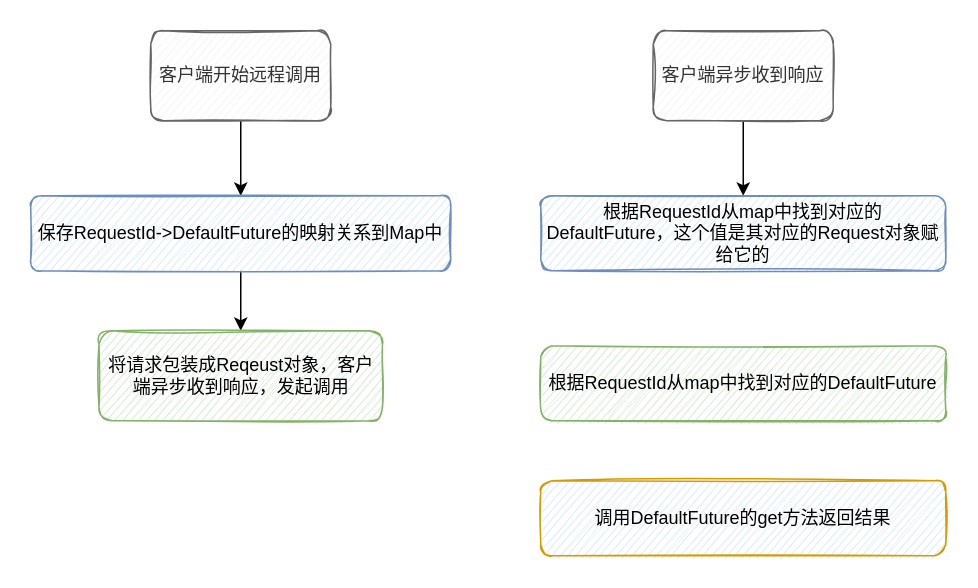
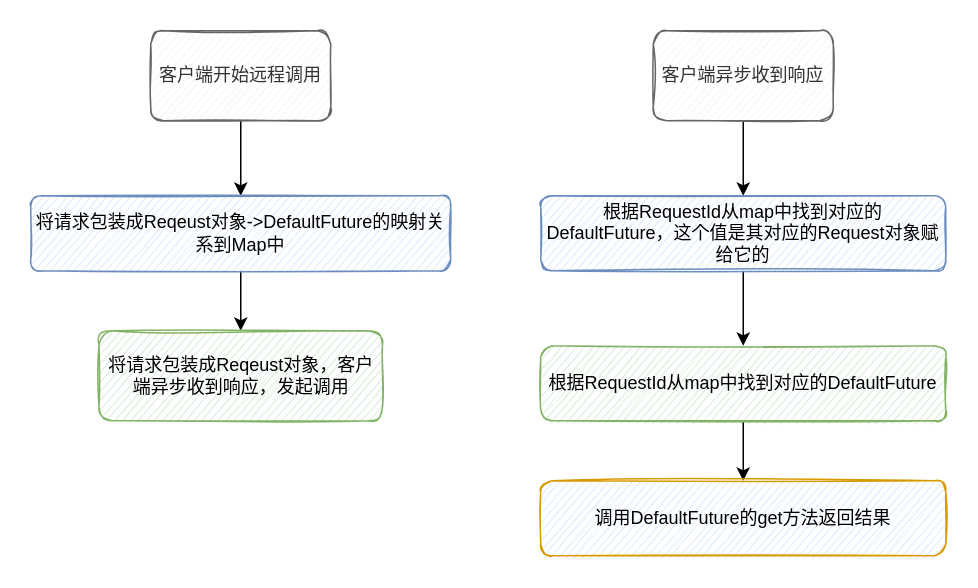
- <mxCell id="5" value="保存RequestId-&amp;gt;DefaultFuture的映射关系到Map中" style="rounded=1;whiteSpace=wrap;html=1;sketch=1;fillColor=#dae8fc;strokeColor=#6c8ebf;" vertex="1" parent="1"><mxGeometry x="20" y="130" width="280" height="50" as="geometry" /></mxCell>
+ <mxCell id="5" value="将请求包装成Reqeust对象-&amp;gt;DefaultFuture的映射关系到Map中" style="rounded=1;whiteSpace=wrap;html=1;sketch=1;fillColor=#dae8fc;strokeColor=#6c8ebf;" vertex="1" parent="1"><mxGeometry x="20" y="130" width="280" height="50" as="geometry" /></mxCell>
+ <mxCell id="9" value="" style="edgeStyle=orthogonalEdgeStyle;rounded=0;orthogonalLoop=1;jettySize=auto;html=1;" edge="1" parent="1" source="10" target="12"><mxGeometry relative="1" as="geometry" /></mxCell>
+ <mxCell id="11" value="" style="edgeStyle=orthogonalEdgeStyle;rounded=0;orthogonalLoop=1;jettySize=auto;html=1;" edge="1" parent="1" source="12" target="13"><mxGeometry relative="1" as="geometry" /></mxCell>
